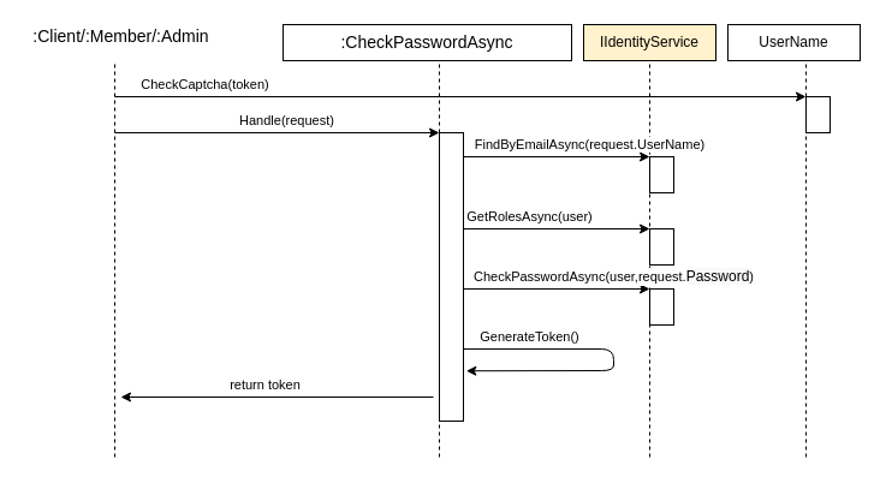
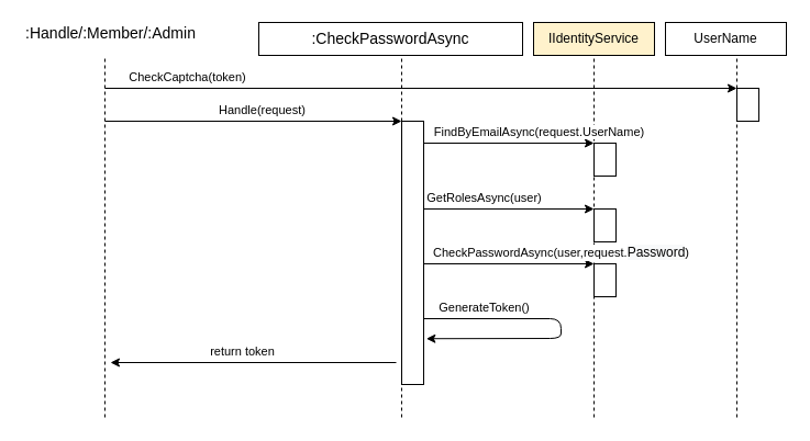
- <mxCell id="9" value=":Client/:Member/:Admin" style="text;html=1;align=center;verticalAlign=middle;resizable=0;points=[];autosize=1;fontSize=14;" parent="1" vertex="1"><mxGeometry y="20" width="160" height="20" as="geometry" x="20" /></mxCell>
+ <mxCell id="9" value=":Handle/:Member/:Admin" style="text;html=1;align=center;verticalAlign=middle;resizable=0;points=[];autosize=1;fontSize=14;" parent="1" vertex="1"><mxGeometry y="20" width="160" height="20" as="geometry" x="20" /></mxCell>
